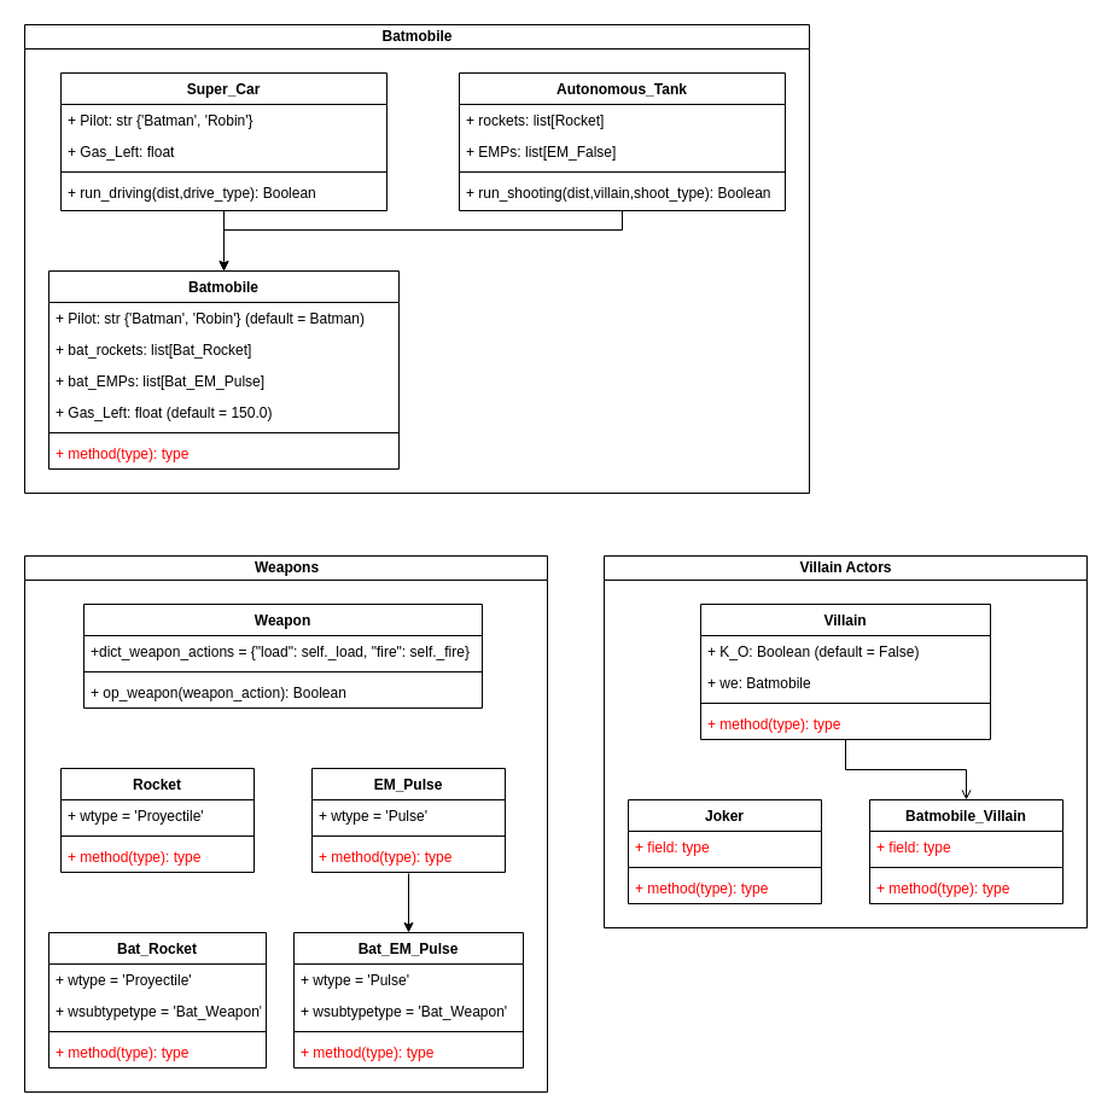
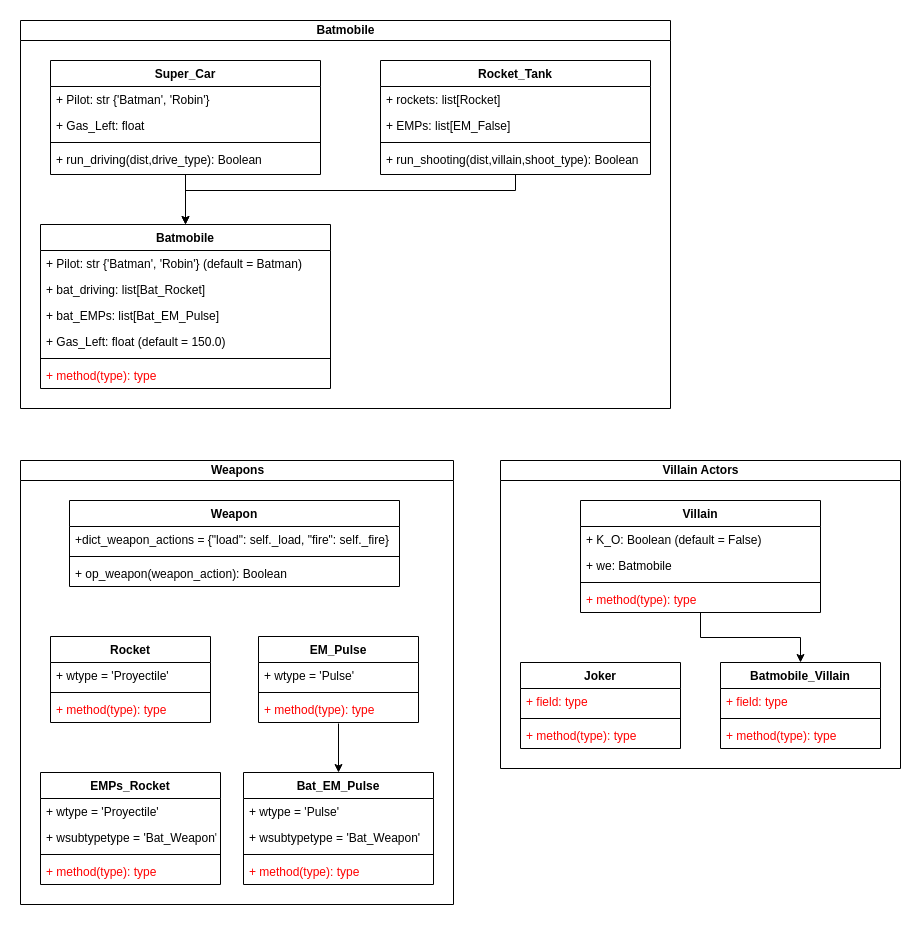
- <mxCell id="49" value="Autonomous_Tank" style="swimlane;fontStyle=1;align=center;verticalAlign=top;childLayout=stackLayout;horizontal=1;startSize=26;horizontalStack=0;resizeParent=1;resizeParentMax=0;resizeLast=0;collapsible=1;marginBottom=0;" parent="41" vertex="1"><mxGeometry x="360" y="40" width="270" height="114" as="geometry"><mxRectangle x="465" y="224" width="90" height="26" as="alternateBounds" /></mxGeometry></mxCell>
+ <mxCell id="49" value="Rocket_Tank" style="swimlane;fontStyle=1;align=center;verticalAlign=top;childLayout=stackLayout;horizontal=1;startSize=26;horizontalStack=0;resizeParent=1;resizeParentMax=0;resizeLast=0;collapsible=1;marginBottom=0;" parent="41" vertex="1"><mxGeometry x="360" y="40" width="270" height="114" as="geometry"><mxRectangle x="465" y="224" width="90" height="26" as="alternateBounds" /></mxGeometry></mxCell>
- <mxCell id="56" value="+ bat_rockets: list[Bat_Rocket]" style="text;strokeColor=none;fillColor=none;align=left;verticalAlign=top;spacingLeft=4;spacingRight=4;overflow=hidden;rotatable=0;points=[[0,0.5],[1,0.5]];portConstraint=eastwest;" parent="54" vertex="1"><mxGeometry y="52" width="290" height="26" as="geometry" /></mxCell>
+ <mxCell id="56" value="+ bat_driving: list[Bat_Rocket]" style="text;strokeColor=none;fillColor=none;align=left;verticalAlign=top;spacingLeft=4;spacingRight=4;overflow=hidden;rotatable=0;points=[[0,0.5],[1,0.5]];portConstraint=eastwest;" parent="54" vertex="1"><mxGeometry y="52" width="290" height="26" as="geometry" /></mxCell>
- <mxCell id="3" style="edgeStyle=orthogonalEdgeStyle;rounded=0;orthogonalLoop=1;jettySize=auto;html=1;endArrow=open;" edge="1" parent="2" source="4" target="9"><mxGeometry relative="1" as="geometry" /></mxCell>
+ <mxCell id="3" style="edgeStyle=orthogonalEdgeStyle;rounded=0;orthogonalLoop=1;jettySize=auto;html=1;" edge="1" parent="2" source="4" target="9"><mxGeometry relative="1" as="geometry" /></mxCell>
- <mxCell id="35" value="Bat_Rocket" style="swimlane;fontStyle=1;align=center;verticalAlign=top;childLayout=stackLayout;horizontal=1;startSize=26;horizontalStack=0;resizeParent=1;resizeParentMax=0;resizeLast=0;collapsible=1;marginBottom=0;" parent="17" vertex="1"><mxGeometry x="20" y="312" width="180" height="112" as="geometry" /></mxCell>
+ <mxCell id="35" value="EMPs_Rocket" style="swimlane;fontStyle=1;align=center;verticalAlign=top;childLayout=stackLayout;horizontal=1;startSize=26;horizontalStack=0;resizeParent=1;resizeParentMax=0;resizeLast=0;collapsible=1;marginBottom=0;" parent="17" vertex="1"><mxGeometry x="20" y="312" width="180" height="112" as="geometry" /></mxCell>
